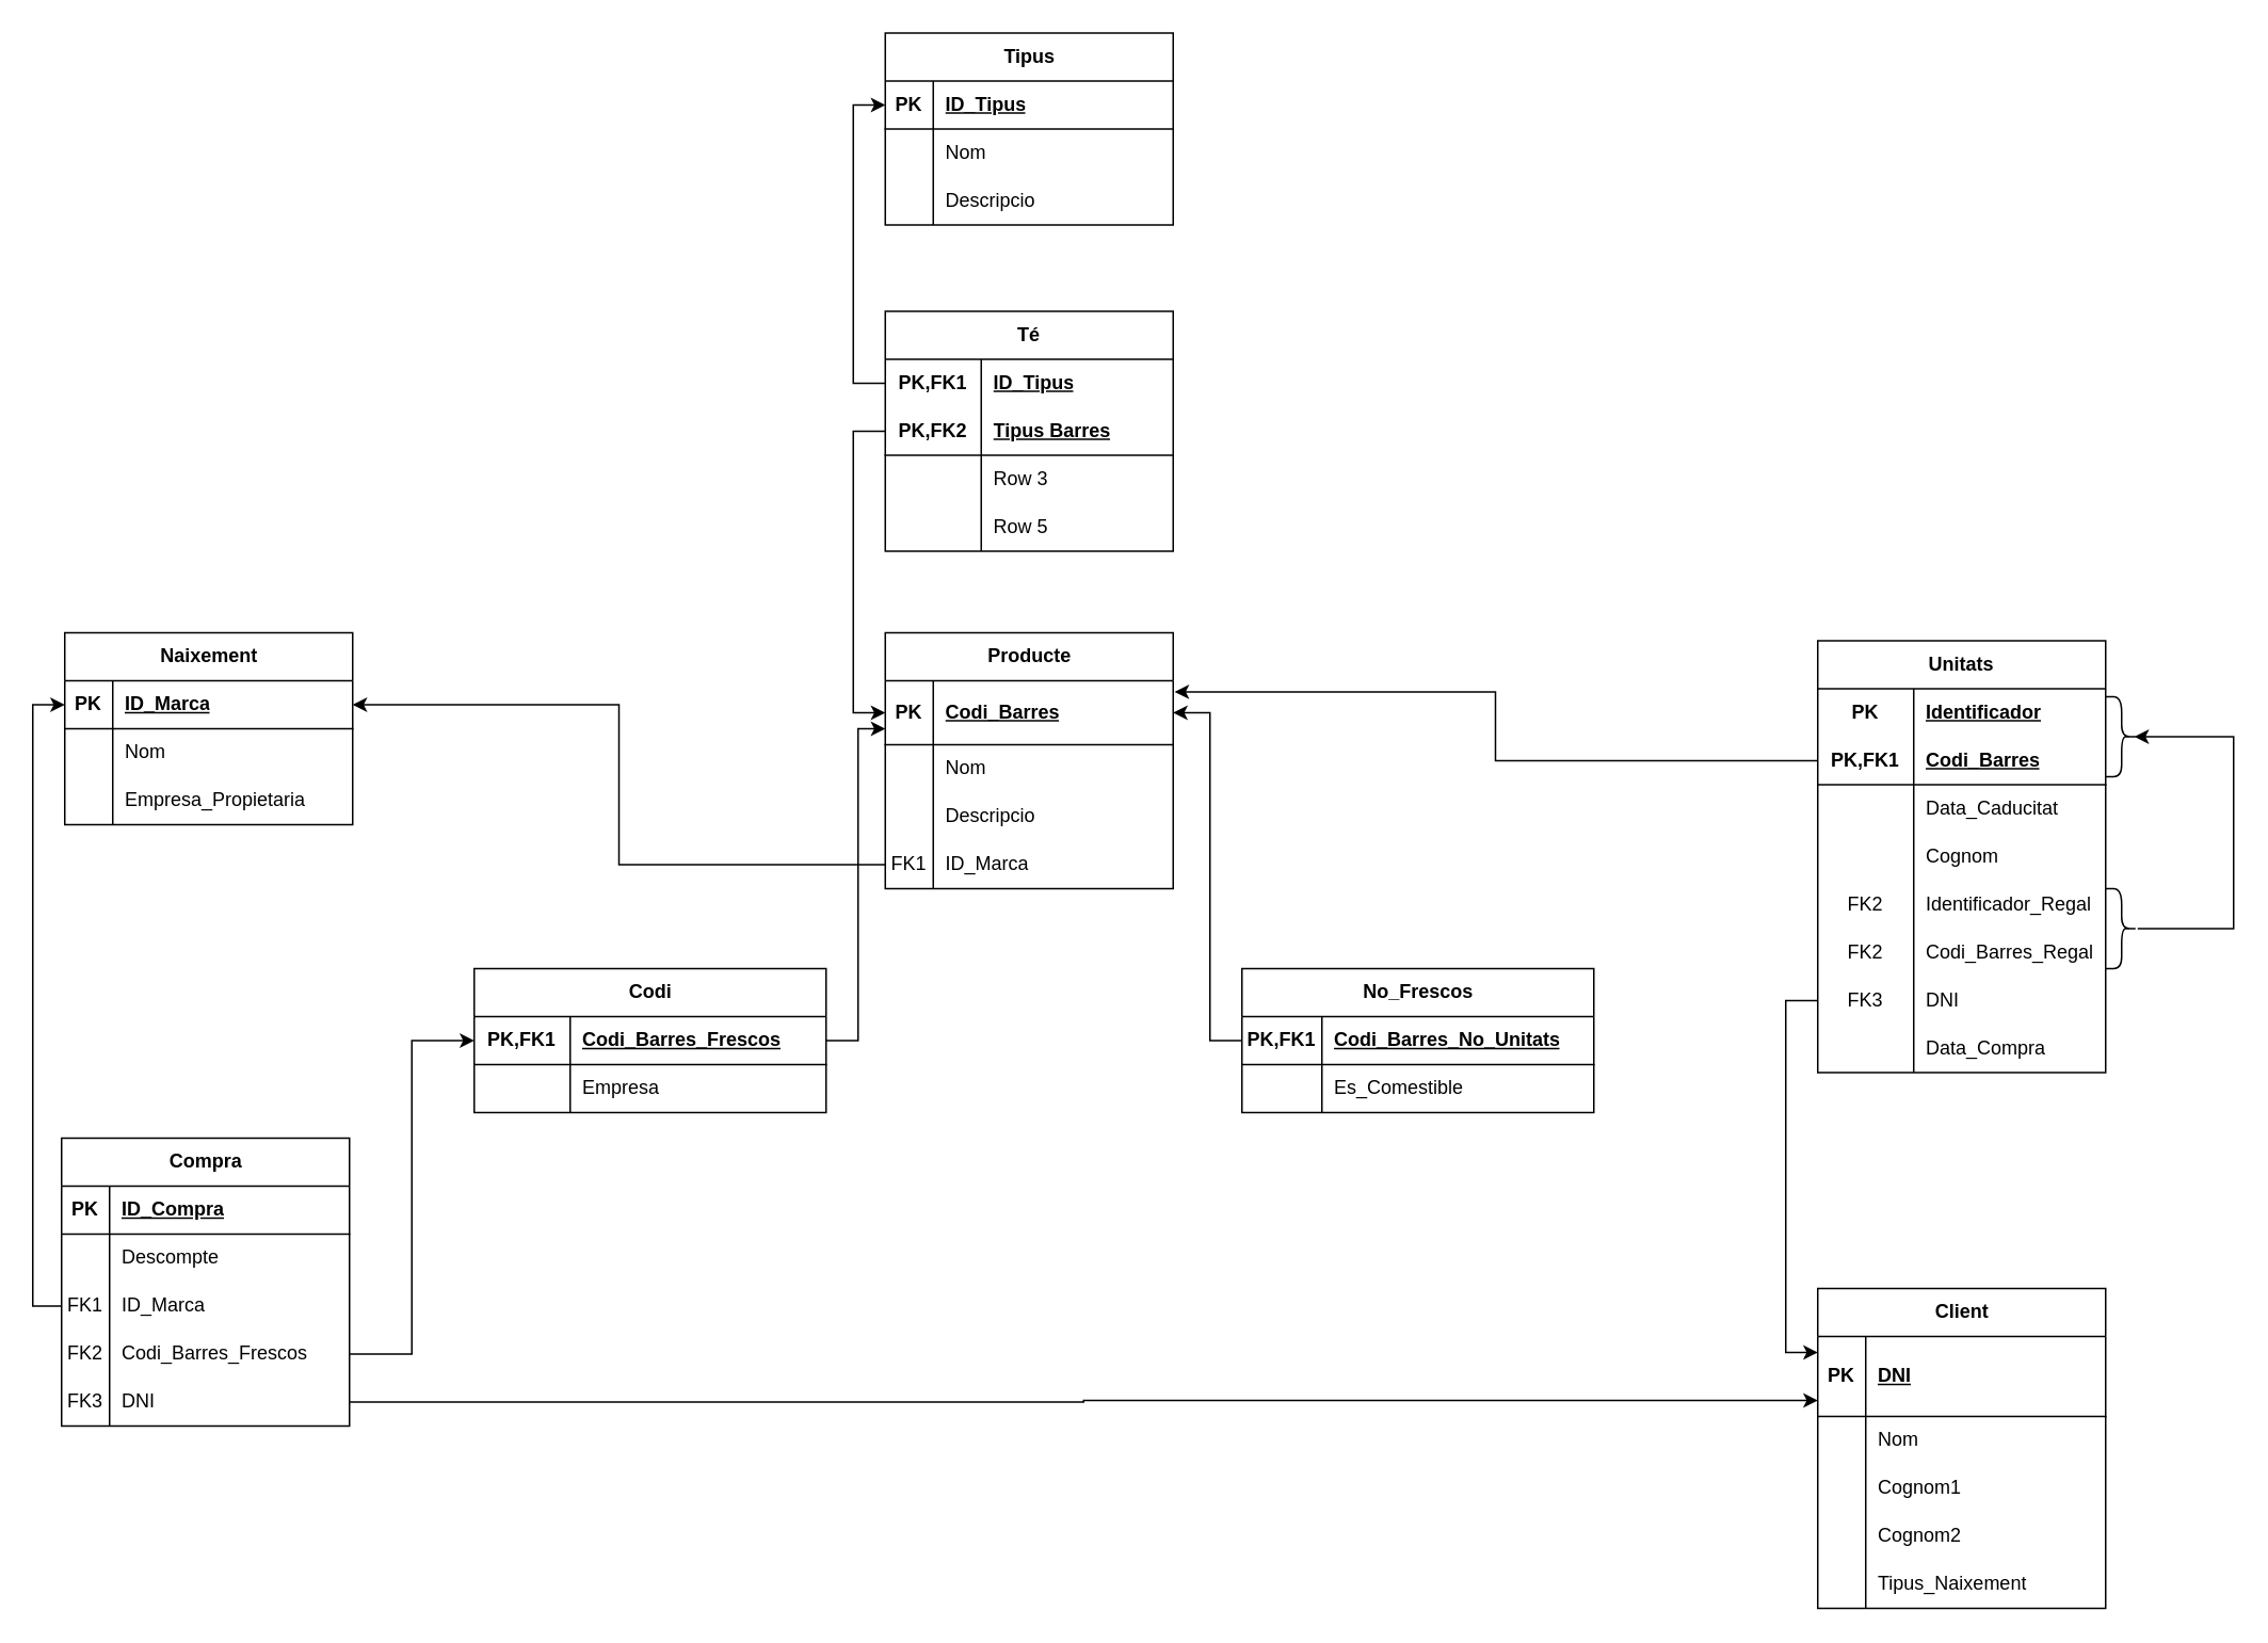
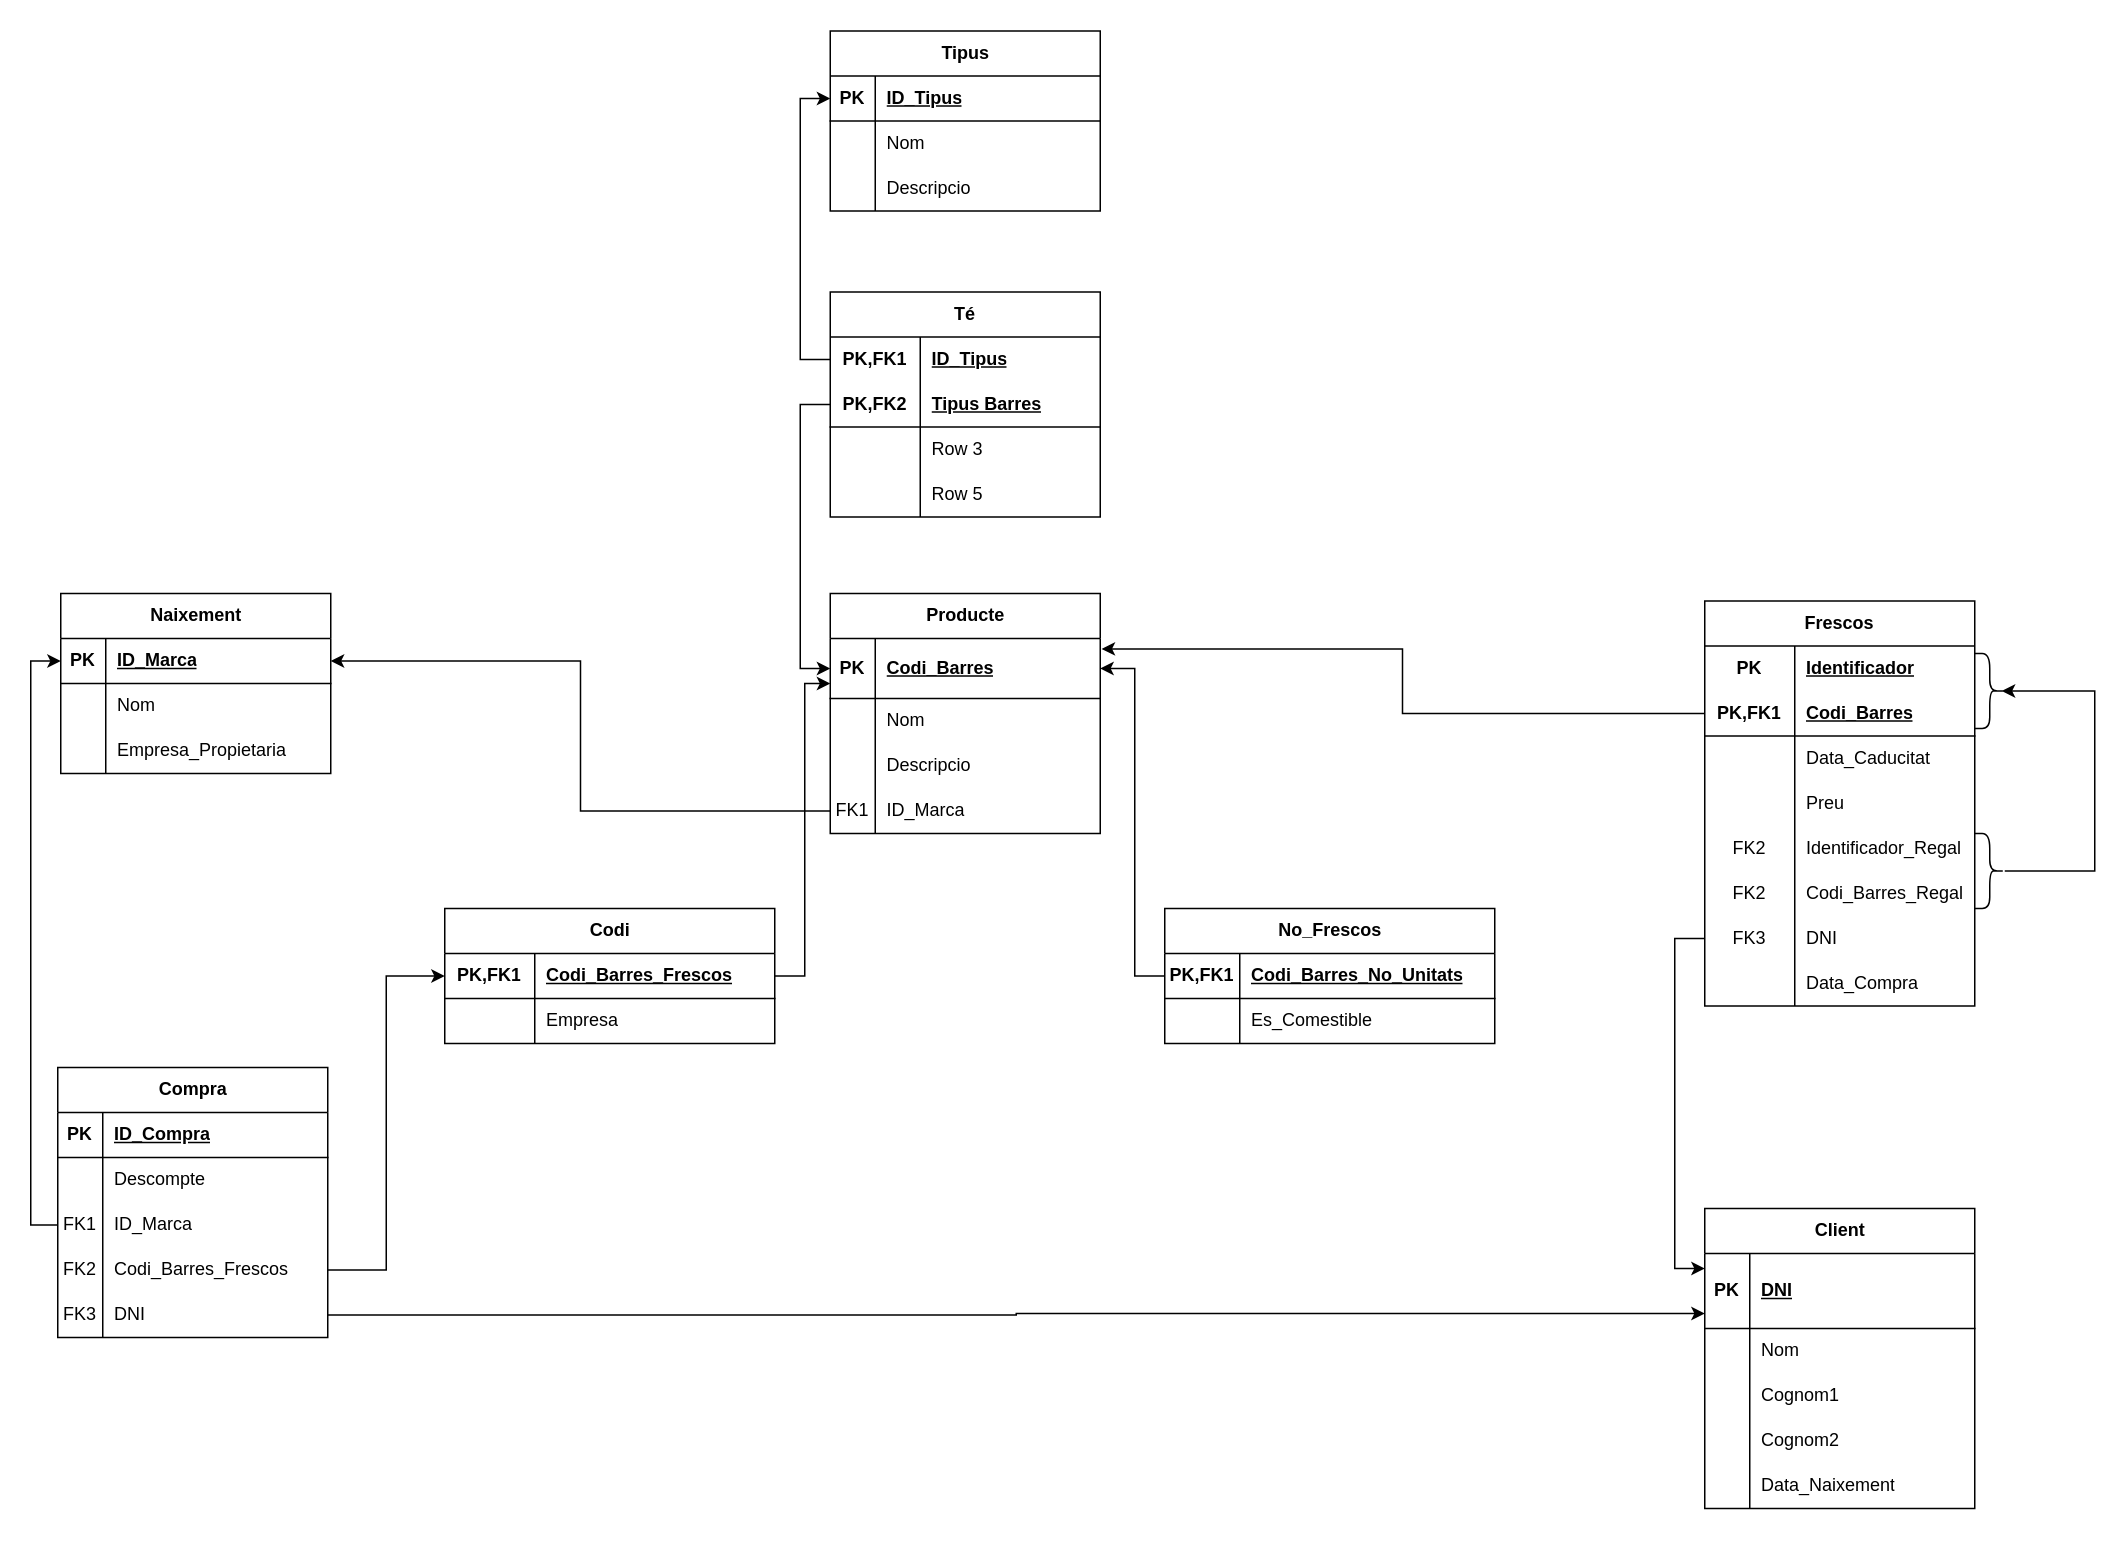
- <mxCell id="67" value="Unitats" style="shape=table;startSize=30;container=1;collapsible=1;childLayout=tableLayout;fixedRows=1;rowLines=0;fontStyle=1;align=center;resizeLast=1;html=1;whiteSpace=wrap;" vertex="1" parent="1"><mxGeometry x="1136" y="400" width="180" height="270" as="geometry" /></mxCell>
+ <mxCell id="67" value="Frescos" style="shape=table;startSize=30;container=1;collapsible=1;childLayout=tableLayout;fixedRows=1;rowLines=0;fontStyle=1;align=center;resizeLast=1;html=1;whiteSpace=wrap;" vertex="1" parent="1"><mxGeometry x="1136" y="400" width="180" height="270" as="geometry" /></mxCell>
- <mxCell id="79" value="Cognom" style="shape=partialRectangle;connectable=0;fillColor=none;top=0;left=0;bottom=0;right=0;align=left;spacingLeft=6;overflow=hidden;html=1;whiteSpace=wrap;" vertex="1" parent="77"><mxGeometry x="60" width="120" height="30" as="geometry"><mxRectangle width="120" height="30" as="alternateBounds" /></mxGeometry></mxCell>
+ <mxCell id="79" value="Preu" style="shape=partialRectangle;connectable=0;fillColor=none;top=0;left=0;bottom=0;right=0;align=left;spacingLeft=6;overflow=hidden;html=1;whiteSpace=wrap;" vertex="1" parent="77"><mxGeometry x="60" width="120" height="30" as="geometry"><mxRectangle width="120" height="30" as="alternateBounds" /></mxGeometry></mxCell>
- <mxCell id="111" value="Tipus_Naixement" style="shape=partialRectangle;connectable=0;fillColor=none;top=0;left=0;bottom=0;right=0;align=left;spacingLeft=6;overflow=hidden;whiteSpace=wrap;html=1;" vertex="1" parent="109"><mxGeometry x="30" width="150" height="30" as="geometry"><mxRectangle width="150" height="30" as="alternateBounds" /></mxGeometry></mxCell>
+ <mxCell id="111" value="Data_Naixement" style="shape=partialRectangle;connectable=0;fillColor=none;top=0;left=0;bottom=0;right=0;align=left;spacingLeft=6;overflow=hidden;whiteSpace=wrap;html=1;" vertex="1" parent="109"><mxGeometry x="30" width="150" height="30" as="geometry"><mxRectangle width="150" height="30" as="alternateBounds" /></mxGeometry></mxCell>
